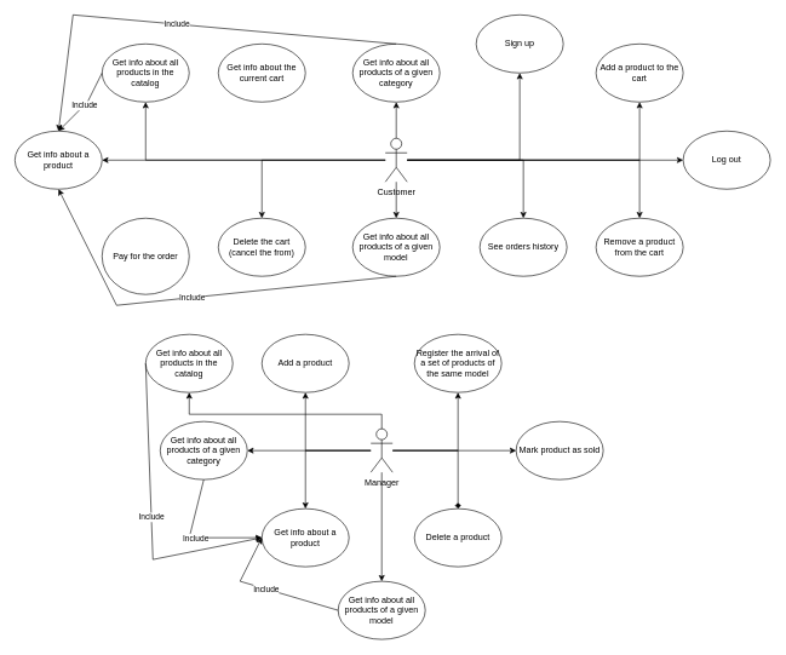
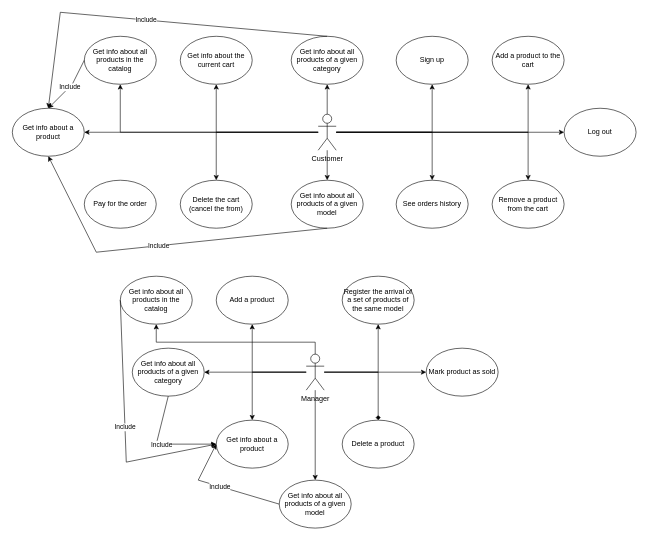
- <mxCell id="3" value="Sign up" style="ellipse;whiteSpace=wrap;html=1;" vertex="1" parent="1"><mxGeometry x="655" y="20" width="120" height="80" as="geometry" /></mxCell>
+ <mxCell id="3" value="Sign up" style="ellipse;whiteSpace=wrap;html=1;" vertex="1" parent="1"><mxGeometry x="660" y="60" width="120" height="80" as="geometry" /></mxCell>
+ <mxCell id="12" style="edgeStyle=orthogonalEdgeStyle;rounded=0;orthogonalLoop=1;jettySize=auto;html=1;entryX=0.5;entryY=1;entryDx=0;entryDy=0;" edge="1" parent="1" source="21" target="4"><mxGeometry relative="1" as="geometry" /></mxCell>
- <mxCell id="6" value="Pay for the order" style="ellipse;whiteSpace=wrap;html=1;" vertex="1" parent="1"><mxGeometry x="140" y="300" width="120" height="105" as="geometry" /></mxCell>
+ <mxCell id="6" value="Pay for the order" style="ellipse;whiteSpace=wrap;html=1;" vertex="1" parent="1"><mxGeometry x="140" y="300" width="120" height="80" as="geometry" /></mxCell>
